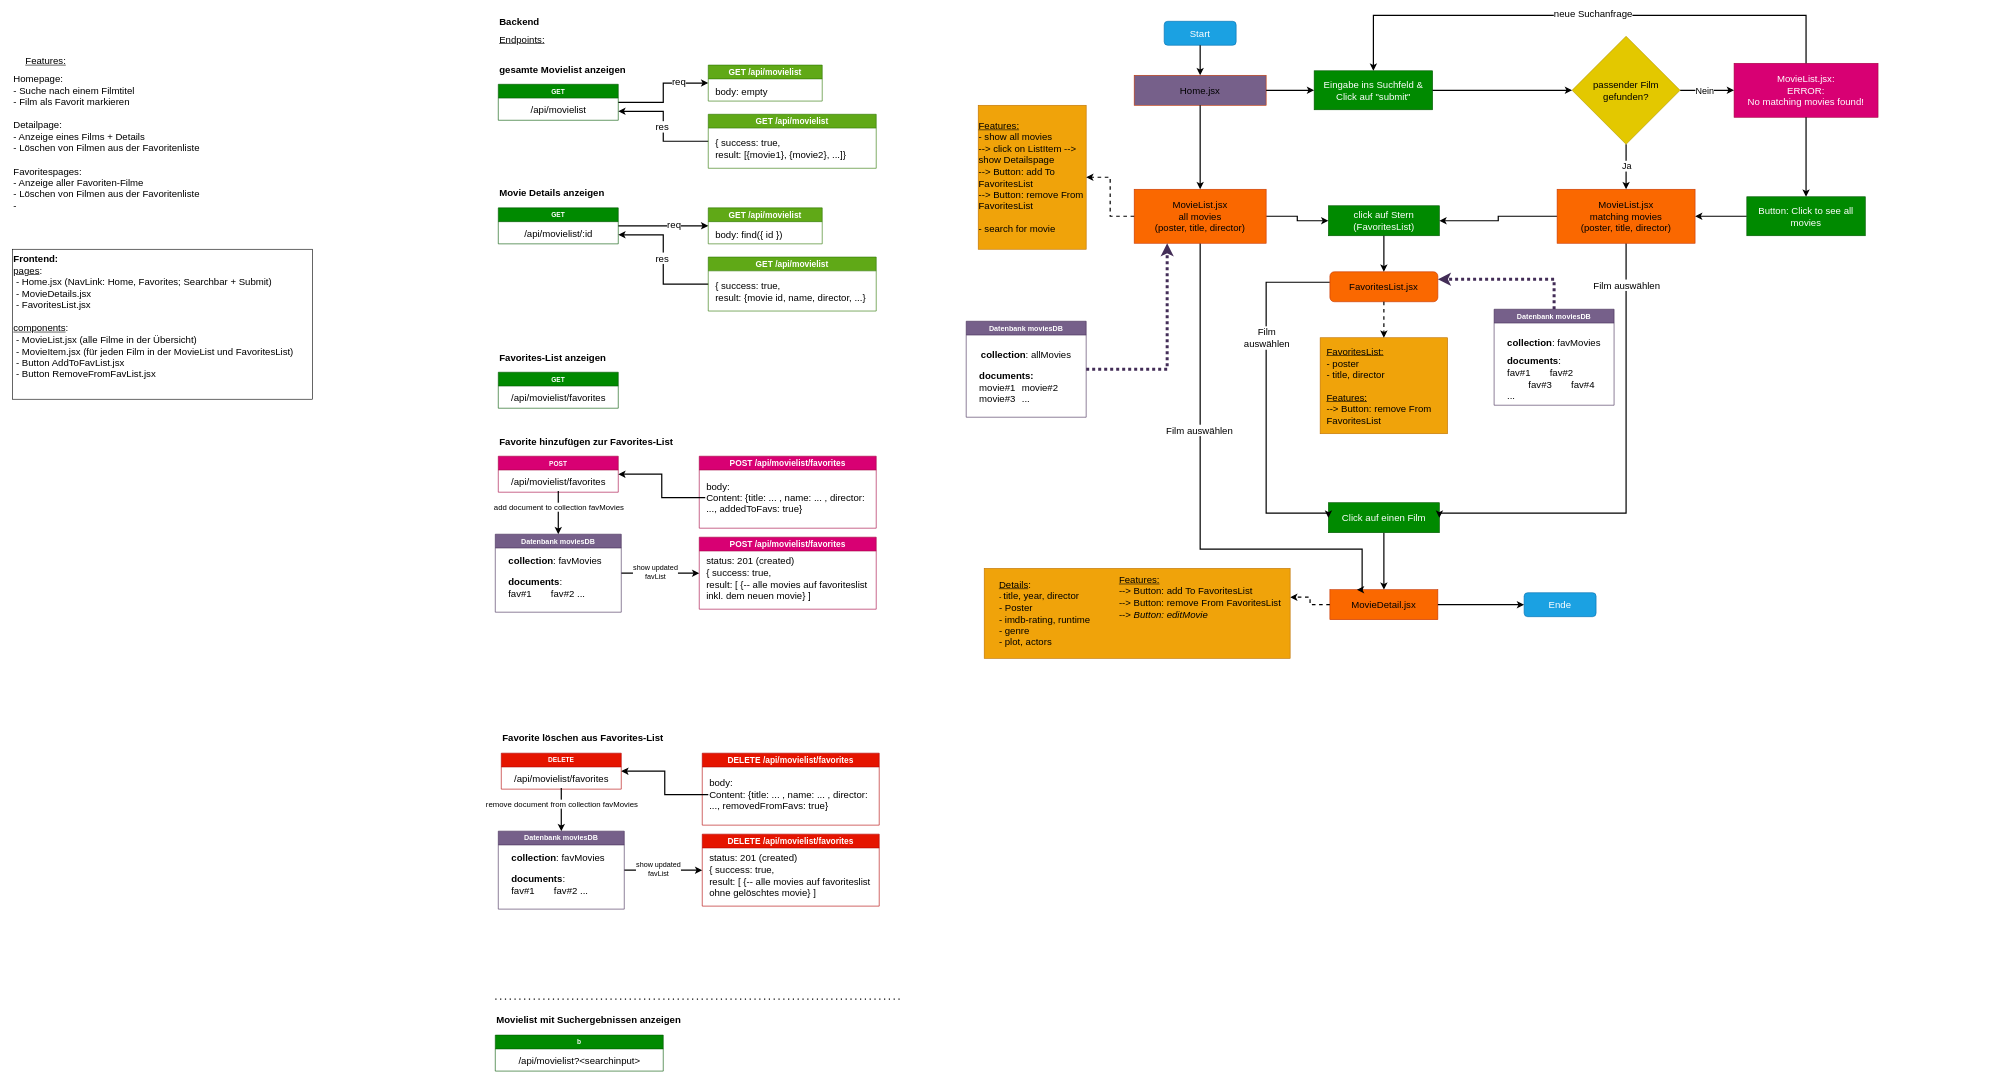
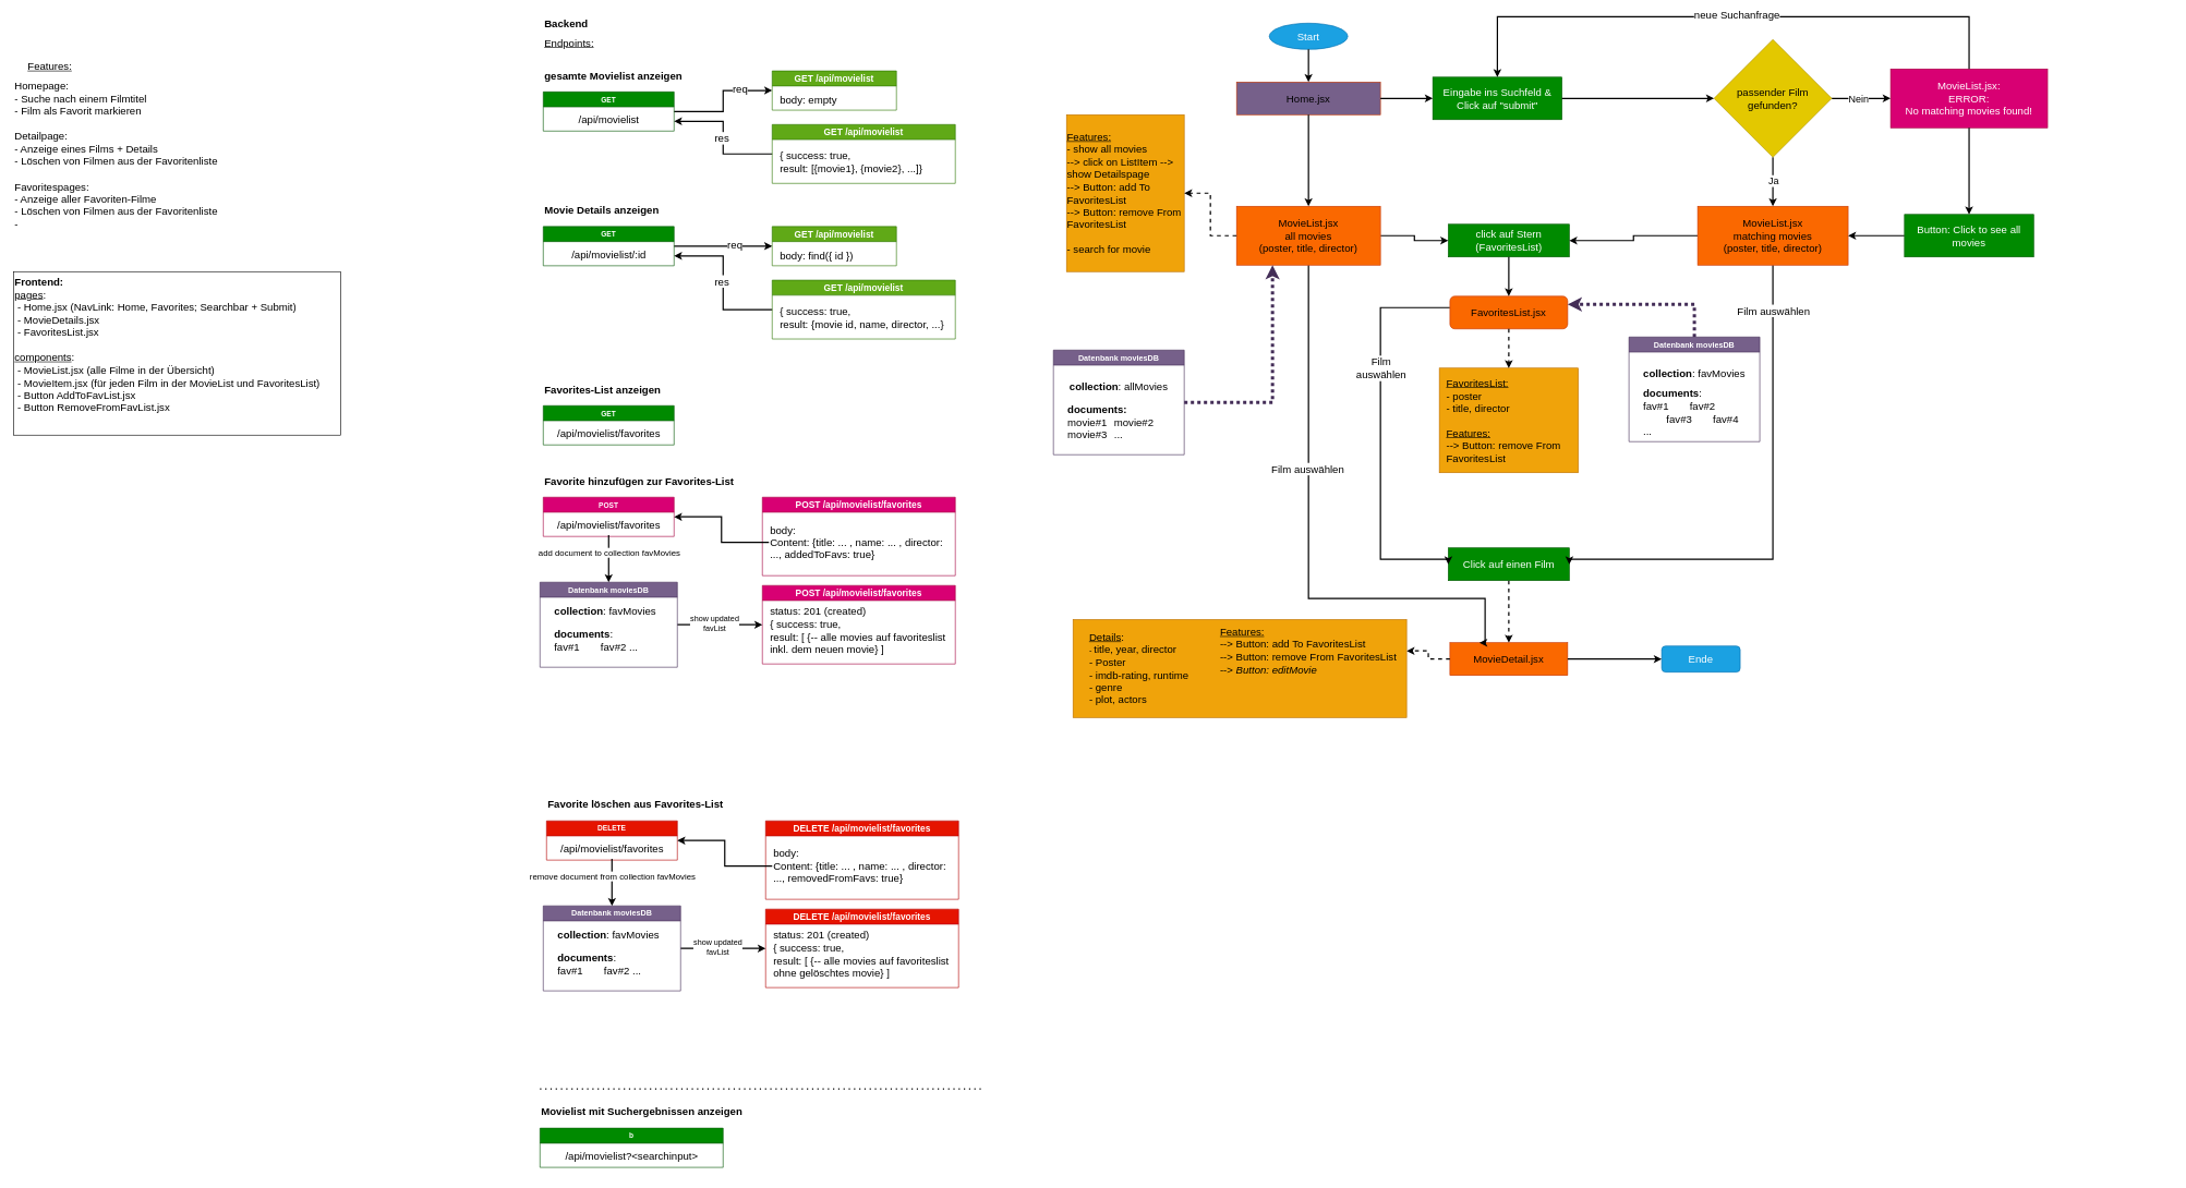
- <mxCell id="70" value="&lt;font style=&quot;font-size: 16px;&quot;&gt;Start&lt;/font&gt;" style="rounded=1;whiteSpace=wrap;html=1;fillColor=#1ba1e2;fontColor=#ffffff;strokeColor=#006EAF;" parent="66" vertex="1"><mxGeometry x="290" y="-250" width="120" height="40" as="geometry" /></mxCell>
+ <mxCell id="70" value="&lt;font style=&quot;font-size: 16px;&quot;&gt;Start&lt;/font&gt;" style="ellipse;whiteSpace=wrap;html=1;fillColor=#1ba1e2;fontColor=#ffffff;strokeColor=#006EAF;" parent="66" vertex="1"><mxGeometry x="290" y="-250" width="120" height="40" as="geometry" /></mxCell>
- <mxCell id="74" style="edgeStyle=orthogonalEdgeStyle;rounded=0;orthogonalLoop=1;jettySize=auto;html=1;entryX=0.5;entryY=0;entryDx=0;entryDy=0;strokeWidth=2;" edge="1" parent="66" source="75" target="76"><mxGeometry relative="1" as="geometry" /></mxCell>
+ <mxCell id="74" style="edgeStyle=orthogonalEdgeStyle;rounded=0;orthogonalLoop=1;jettySize=auto;html=1;entryX=0.5;entryY=0;entryDx=0;entryDy=0;strokeWidth=2;dashed=1;" edge="1" parent="66" source="75" target="76"><mxGeometry relative="1" as="geometry" /></mxCell>
